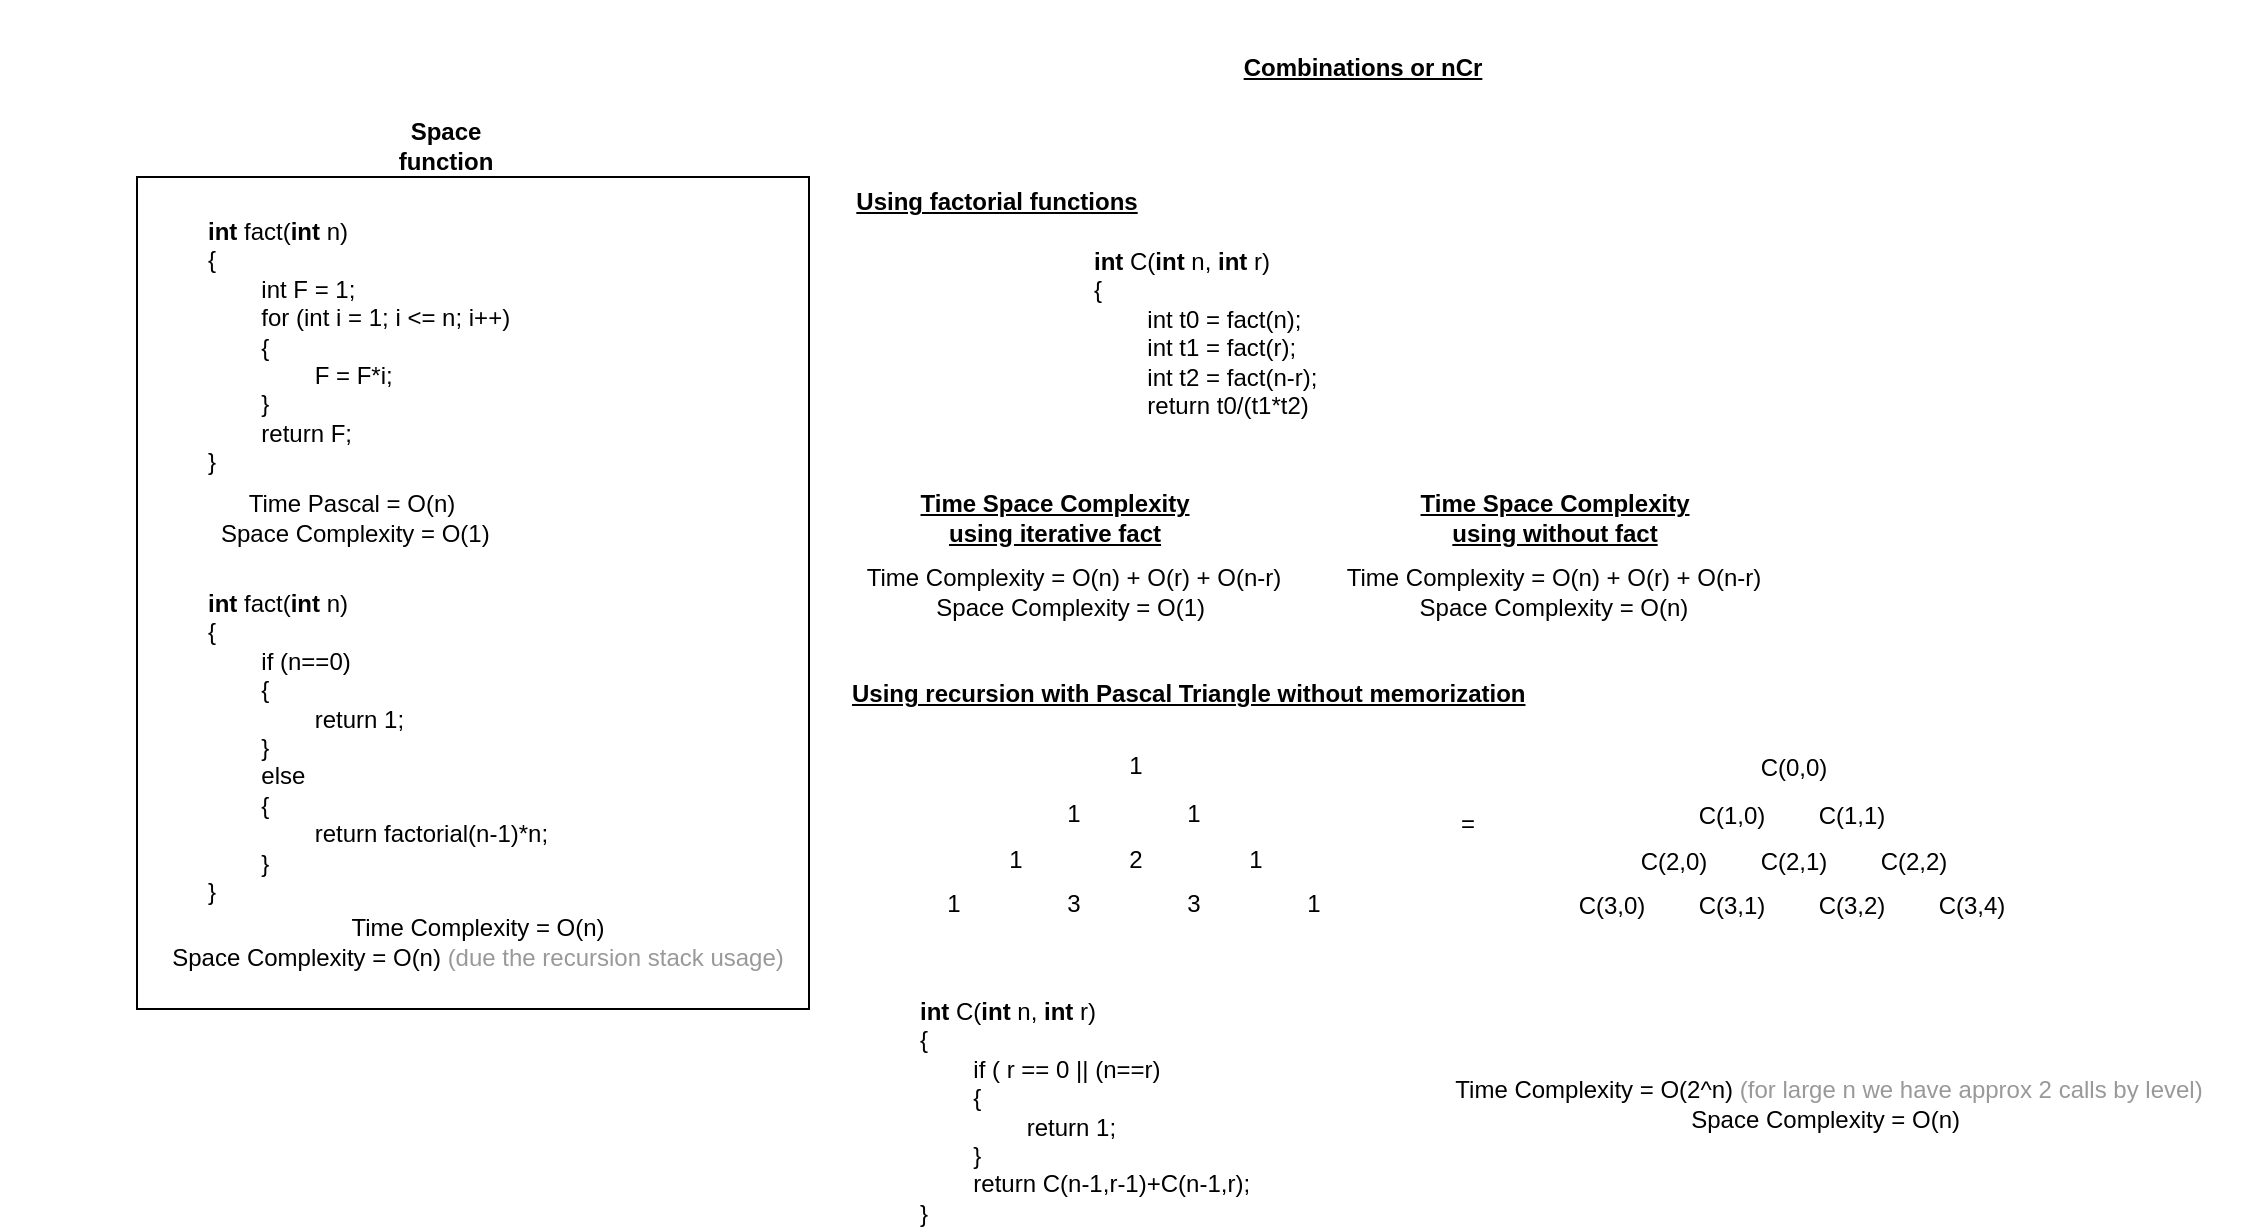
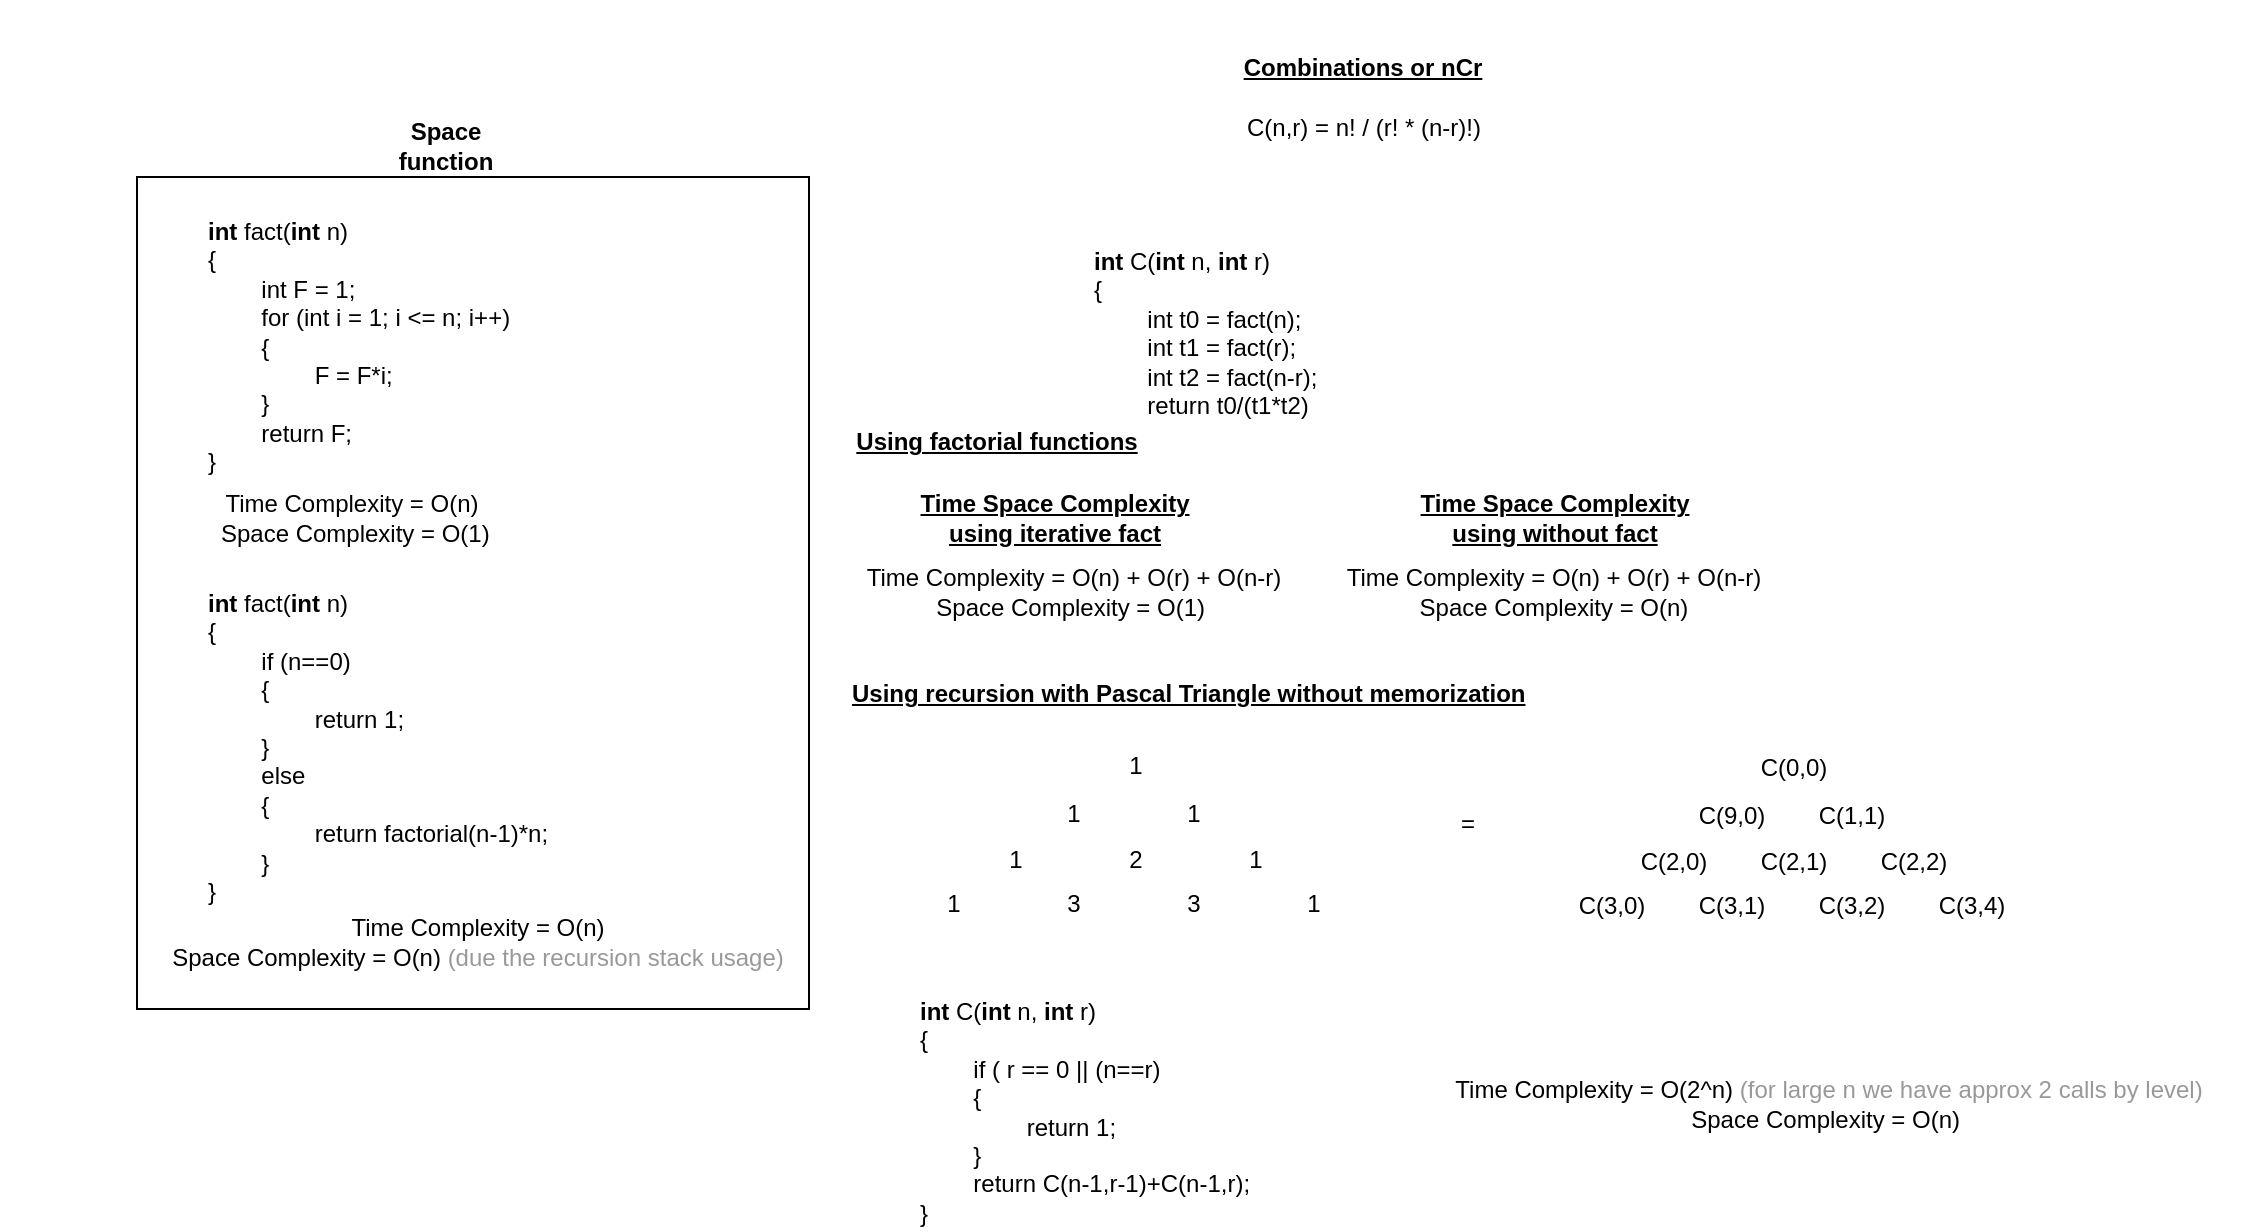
+ <mxCell id="3" value="&lt;div align=&quot;center&quot;&gt;C(n,r) = n! / (r! * (n-r)!)&lt;br&gt;&lt;/div&gt;" style="text;whiteSpace=wrap;html=1;align=center;" vertex="1" parent="1"><mxGeometry x="544.503" y="50" width="274" height="36" as="geometry" /></mxCell>
- <mxCell id="10" value="&lt;b&gt;&lt;u&gt;Using factorial functions&lt;/u&gt;&lt;/b&gt;" style="text;html=1;align=center;verticalAlign=middle;whiteSpace=wrap;rounded=0;" vertex="1" parent="1"><mxGeometry x="424" y="86" width="149" height="30" as="geometry" /></mxCell>
+ <mxCell id="10" value="&lt;b&gt;&lt;u&gt;Using factorial functions&lt;/u&gt;&lt;/b&gt;" style="text;html=1;align=center;verticalAlign=middle;whiteSpace=wrap;rounded=0;" vertex="1" parent="1"><mxGeometry x="424" y="206" width="149" height="30" as="geometry" /></mxCell>
- <mxCell id="5" value="Time Pascal = O(n)&lt;br&gt;&amp;nbsp; Space Complexity = O(1)&amp;nbsp;" style="text;html=1;align=center;verticalAlign=middle;whiteSpace=wrap;rounded=0;" vertex="1" parent="1"><mxGeometry x="20" y="244" width="312" height="30" as="geometry" /></mxCell>
+ <mxCell id="5" value="Time Complexity = O(n)&lt;br&gt;&amp;nbsp; Space Complexity = O(1)&amp;nbsp;" style="text;html=1;align=center;verticalAlign=middle;whiteSpace=wrap;rounded=0;" vertex="1" parent="1"><mxGeometry x="20" y="244" width="312" height="30" as="geometry" /></mxCell>
- <mxCell id="31" value="C(1,0)" style="text;html=1;align=center;verticalAlign=middle;whiteSpace=wrap;rounded=0;" vertex="1" parent="29"><mxGeometry x="60" y="24" width="60" height="30" as="geometry" /></mxCell>
+ <mxCell id="31" value="C(9,0)" style="text;html=1;align=center;verticalAlign=middle;whiteSpace=wrap;rounded=0;" vertex="1" parent="29"><mxGeometry x="60" y="24" width="60" height="30" as="geometry" /></mxCell>
